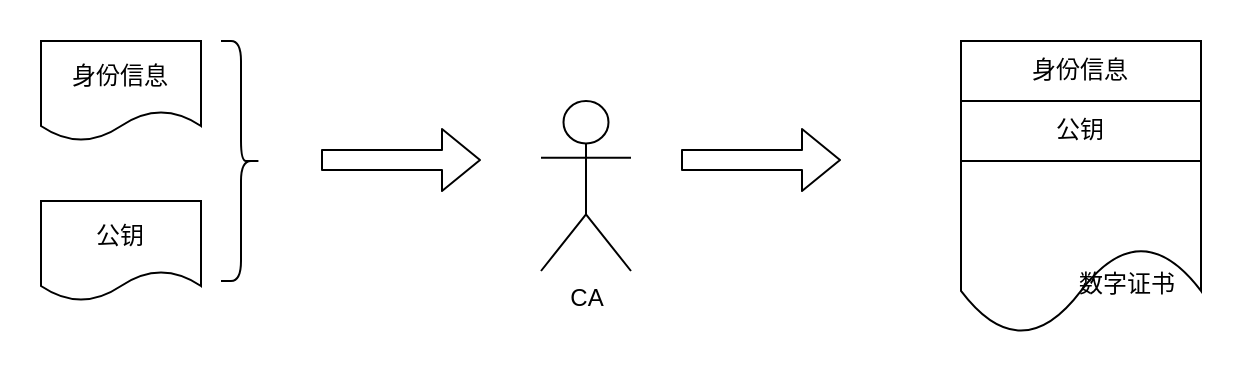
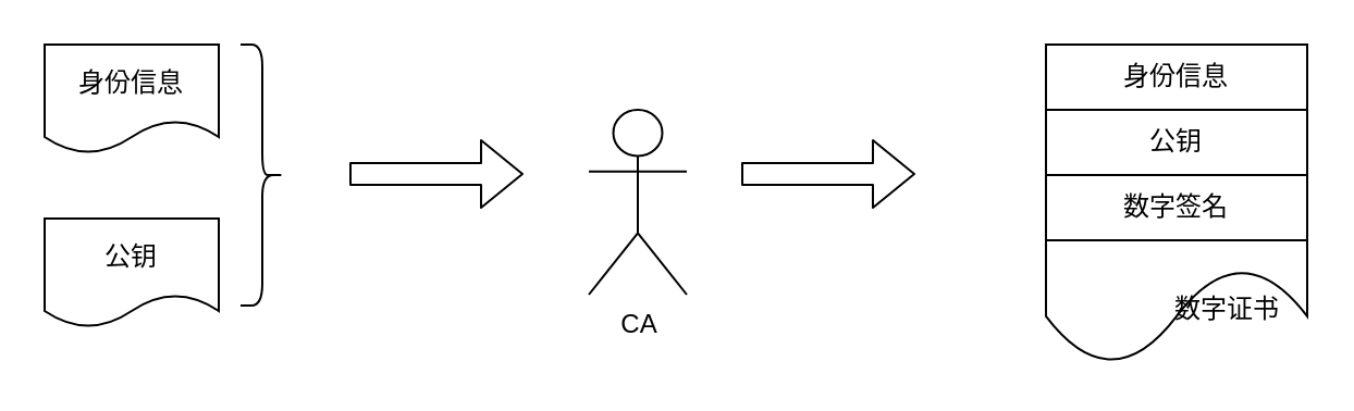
+ <mxCell id="12" value="数字签名" style="rounded=0;whiteSpace=wrap;html=1;" vertex="1" parent="1"><mxGeometry x="480" y="80" width="120" height="30" as="geometry" /></mxCell>
